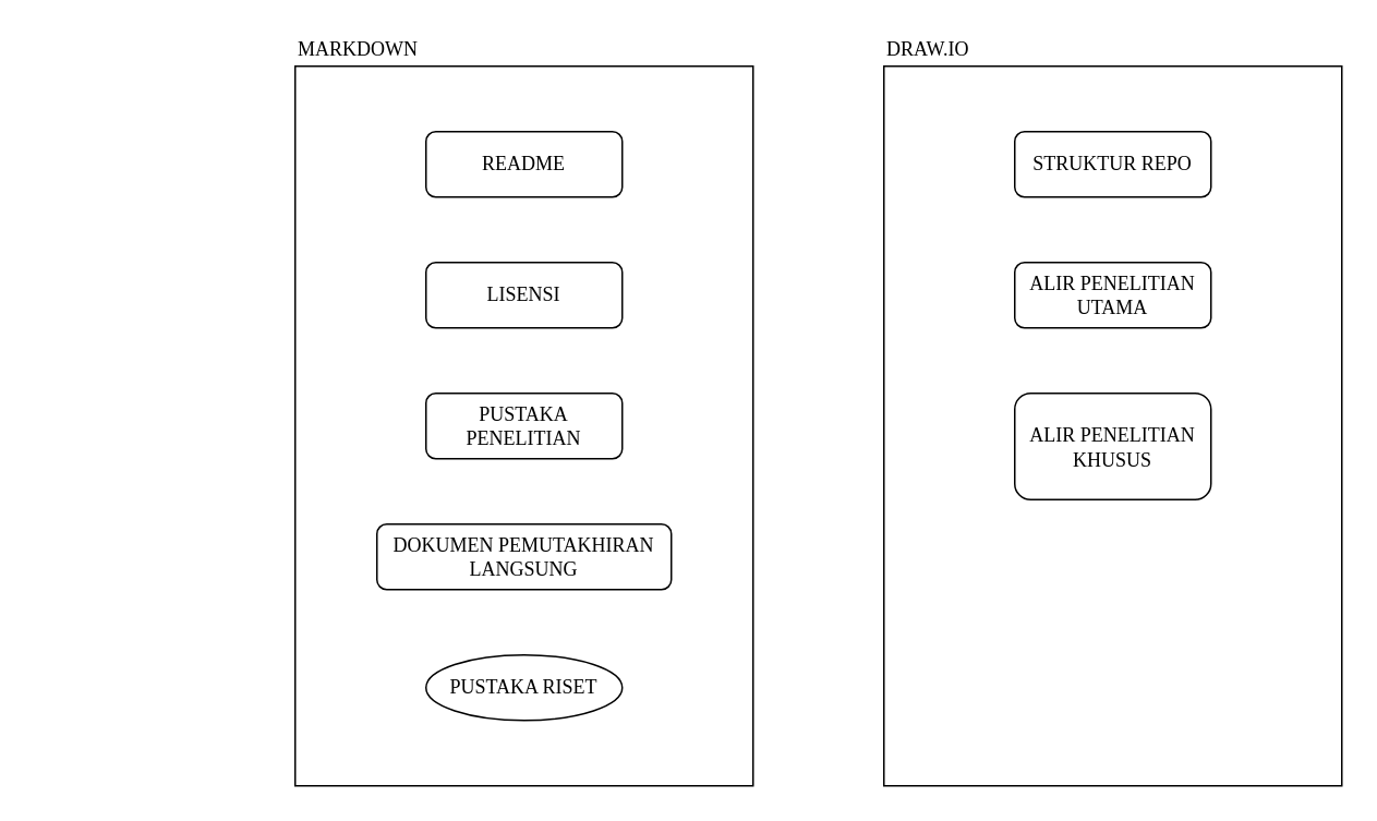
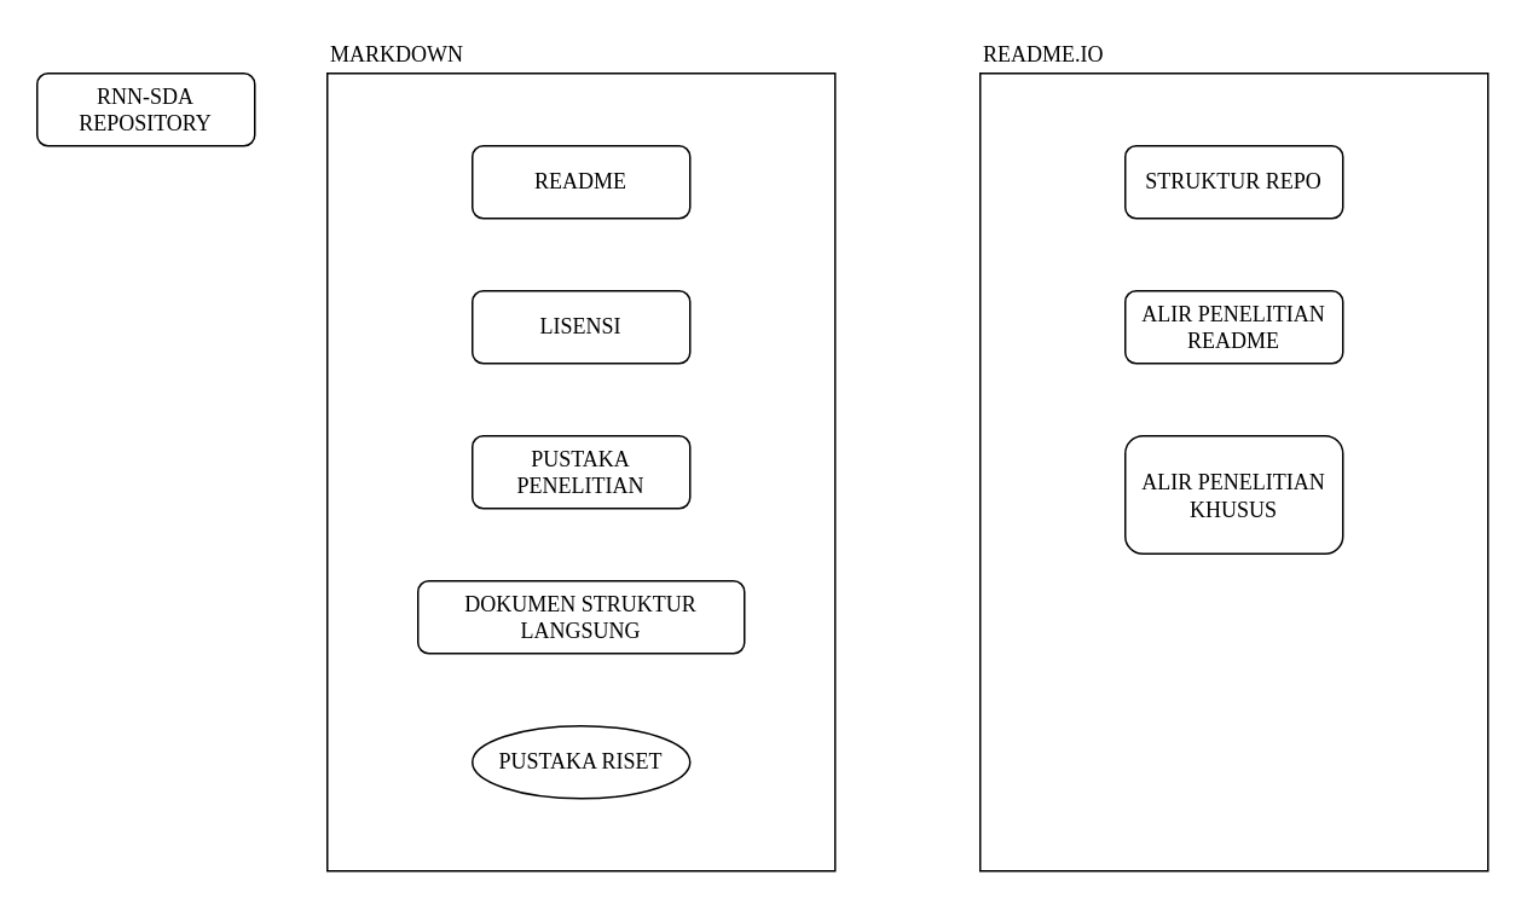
- <mxCell id="11" value="DRAW.IO" style="text;html=1;strokeColor=none;fillColor=none;align=left;verticalAlign=middle;whiteSpace=wrap;rounded=0;fontFamily=Verdana;" vertex="1" parent="1"><mxGeometry x="540" y="20" width="80" height="20" as="geometry" /></mxCell>
+ <mxCell id="11" value="README.IO" style="text;html=1;strokeColor=none;fillColor=none;align=left;verticalAlign=middle;whiteSpace=wrap;rounded=0;fontFamily=Verdana;" vertex="1" parent="1"><mxGeometry x="540" y="20" width="80" height="20" as="geometry" /></mxCell>
+ <mxCell id="3" value="RNN-SDA REPOSITORY" style="rounded=1;whiteSpace=wrap;html=1;fontFamily=Verdana;" parent="1" vertex="1"><mxGeometry x="20" y="40" width="120" height="40" as="geometry" /></mxCell>
- <mxCell id="13" value="ALIR PENELITIAN UTAMA" style="rounded=1;whiteSpace=wrap;html=1;fontFamily=Verdana;" vertex="1" parent="1"><mxGeometry x="620" y="160" width="120" height="40" as="geometry" /></mxCell>
+ <mxCell id="13" value="ALIR PENELITIAN README" style="rounded=1;whiteSpace=wrap;html=1;fontFamily=Verdana;" vertex="1" parent="1"><mxGeometry x="620" y="160" width="120" height="40" as="geometry" /></mxCell>
- <mxCell id="5" value="DOKUMEN PEMUTAKHIRAN LANGSUNG" style="rounded=1;whiteSpace=wrap;html=1;fontFamily=Verdana;" parent="1" vertex="1"><mxGeometry x="230" y="320" width="180" height="40" as="geometry" /></mxCell>
+ <mxCell id="5" value="DOKUMEN STRUKTUR LANGSUNG" style="rounded=1;whiteSpace=wrap;html=1;fontFamily=Verdana;" parent="1" vertex="1"><mxGeometry x="230" y="320" width="180" height="40" as="geometry" /></mxCell>
